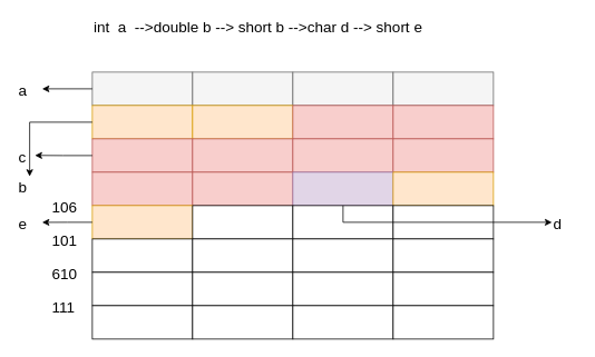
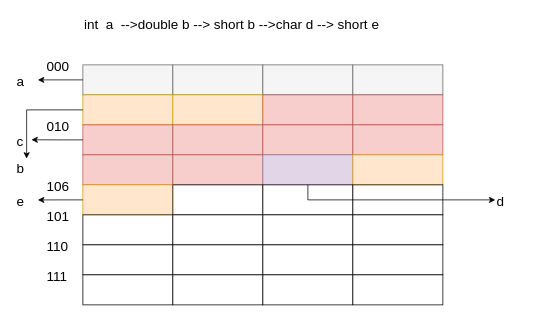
+ <mxCell id="36" value="&lt;font style=&quot;font-size: 18px&quot;&gt;000&lt;/font&gt;" style="text;html=1;resizable=0;points=[];autosize=1;align=left;verticalAlign=top;spacingTop=-4;" vertex="1" parent="3"><mxGeometry width="50" height="20" as="geometry" /></mxCell>
+ <mxCell id="37" value="&lt;font style=&quot;font-size: 18px&quot;&gt;010&lt;/font&gt;" style="text;html=1;resizable=0;points=[];autosize=1;align=left;verticalAlign=top;spacingTop=-4;" vertex="1" parent="3"><mxGeometry y="80" width="50" height="20" as="geometry" /></mxCell>
- <mxCell id="40" value="&lt;font style=&quot;font-size: 18px&quot;&gt;610&lt;/font&gt;" style="text;html=1;resizable=0;points=[];autosize=1;align=left;verticalAlign=top;spacingTop=-4;" vertex="1" parent="3"><mxGeometry y="240" width="40" height="20" as="geometry" /></mxCell>
+ <mxCell id="40" value="&lt;font style=&quot;font-size: 18px&quot;&gt;110&lt;/font&gt;" style="text;html=1;resizable=0;points=[];autosize=1;align=left;verticalAlign=top;spacingTop=-4;" vertex="1" parent="3"><mxGeometry y="240" width="40" height="20" as="geometry" /></mxCell>
